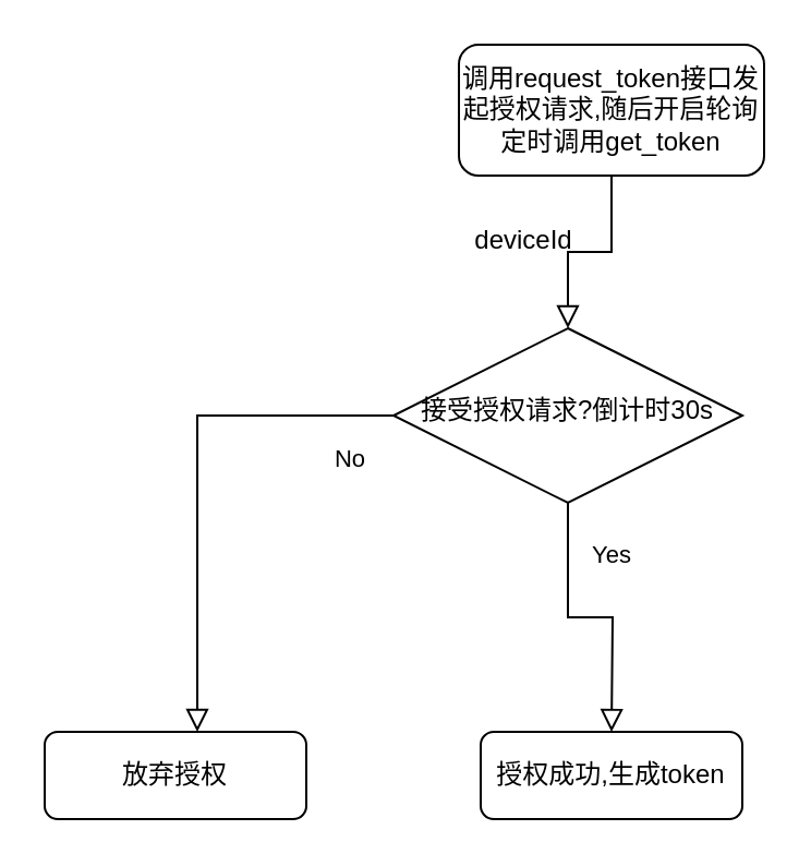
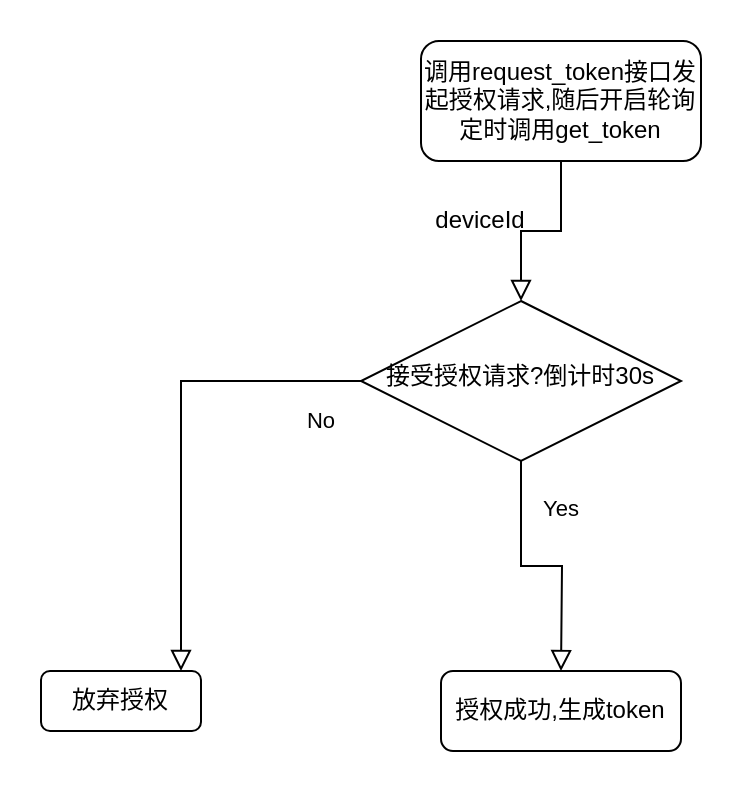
- <mxCell id="5" value="放弃授权" style="rounded=1;whiteSpace=wrap;html=1;fontSize=12;glass=0;strokeWidth=1;shadow=0;" vertex="1" parent="1"><mxGeometry x="20" y="335" width="120" height="40" as="geometry" /></mxCell>
+ <mxCell id="5" value="放弃授权" style="rounded=1;whiteSpace=wrap;html=1;fontSize=12;glass=0;strokeWidth=1;shadow=0;" vertex="1" parent="1"><mxGeometry x="20" y="335" width="80" height="30" as="geometry" /></mxCell>
